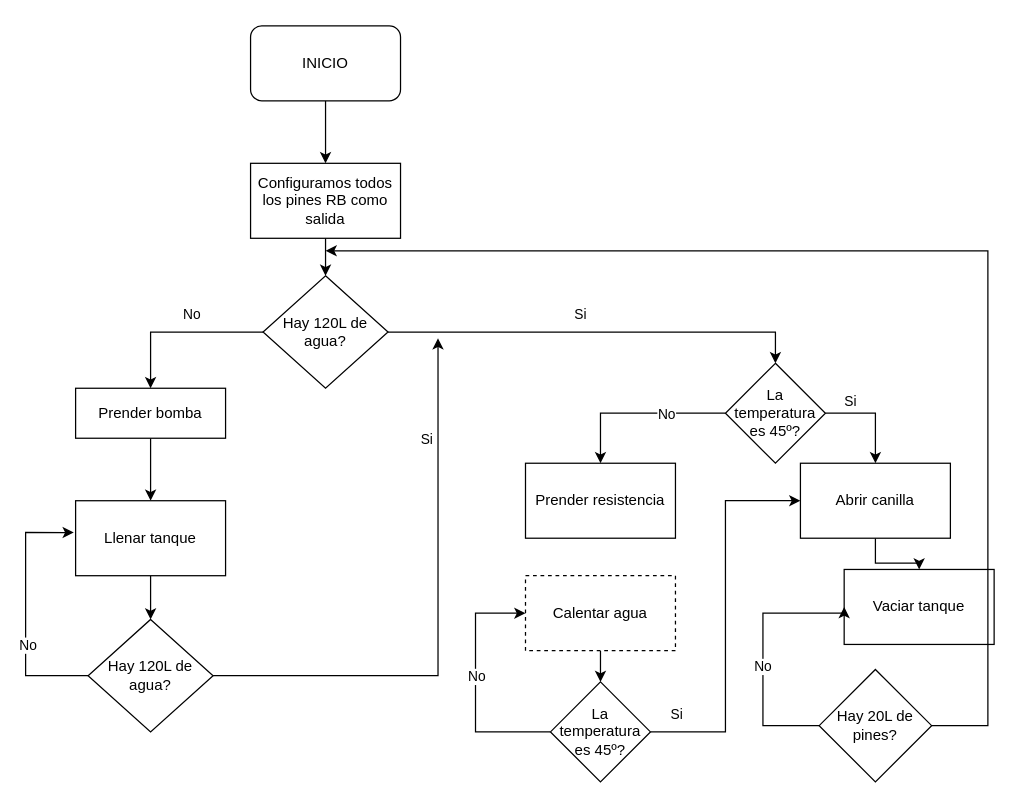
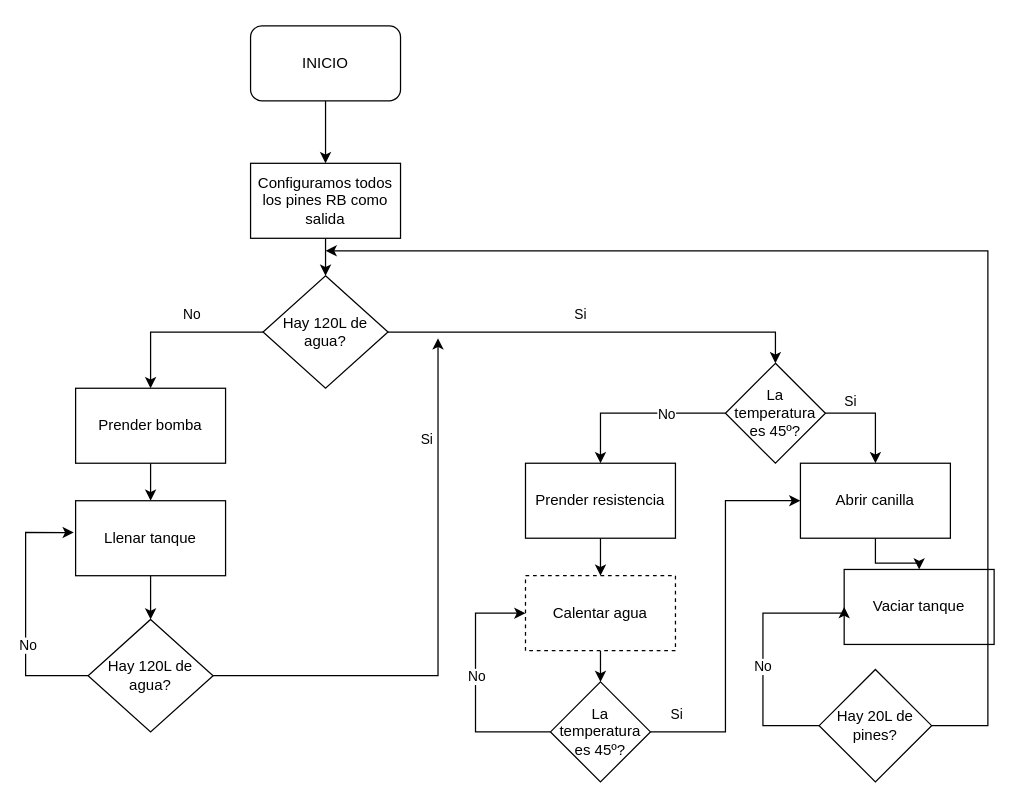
- <mxCell id="12" value="Prender bomba" style="rounded=0;whiteSpace=wrap;html=1;" vertex="1" parent="1"><mxGeometry x="60" y="310" width="120" height="40" as="geometry" /></mxCell>
+ <mxCell id="12" value="Prender bomba" style="rounded=0;whiteSpace=wrap;html=1;" vertex="1" parent="1"><mxGeometry x="60" y="310" width="120" height="60" as="geometry" /></mxCell>
+ <mxCell id="25" style="edgeStyle=orthogonalEdgeStyle;rounded=0;orthogonalLoop=1;jettySize=auto;html=1;entryX=0.5;entryY=0;entryDx=0;entryDy=0;" edge="1" parent="1" source="26" target="28"><mxGeometry relative="1" as="geometry" /></mxCell>
